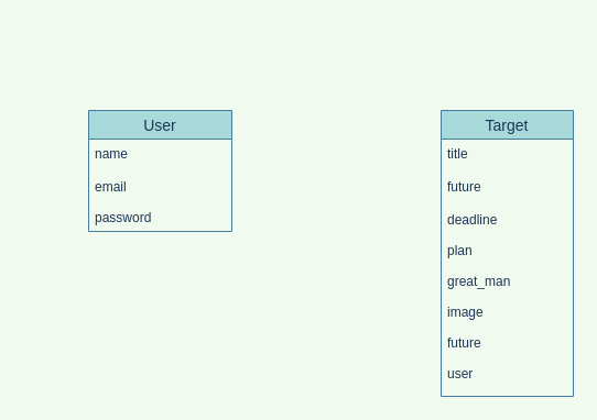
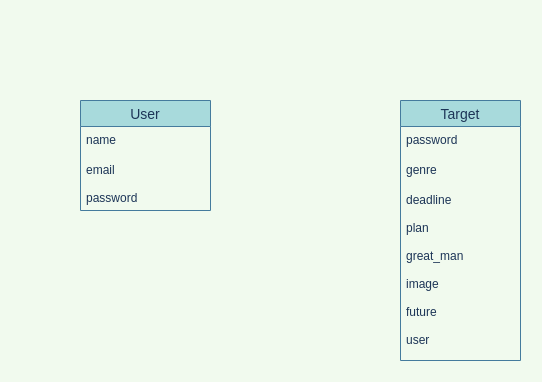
- <mxCell id="6" value="title" style="text;strokeColor=none;fillColor=none;spacingLeft=4;spacingRight=4;overflow=hidden;rotatable=0;points=[[0,0.5],[1,0.5]];portConstraint=eastwest;fontSize=12;fontColor=#1D3557;" parent="5" vertex="1"><mxGeometry y="26" width="120" height="30" as="geometry" /></mxCell>
+ <mxCell id="6" value="password" style="text;strokeColor=none;fillColor=none;spacingLeft=4;spacingRight=4;overflow=hidden;rotatable=0;points=[[0,0.5],[1,0.5]];portConstraint=eastwest;fontSize=12;fontColor=#1D3557;" parent="5" vertex="1"><mxGeometry y="26" width="120" height="30" as="geometry" /></mxCell>
- <mxCell id="7" value="future" style="text;strokeColor=none;fillColor=none;spacingLeft=4;spacingRight=4;overflow=hidden;rotatable=0;points=[[0,0.5],[1,0.5]];portConstraint=eastwest;fontSize=12;fontColor=#1D3557;" parent="5" vertex="1"><mxGeometry y="56" width="120" height="30" as="geometry" /></mxCell>
+ <mxCell id="7" value="genre" style="text;strokeColor=none;fillColor=none;spacingLeft=4;spacingRight=4;overflow=hidden;rotatable=0;points=[[0,0.5],[1,0.5]];portConstraint=eastwest;fontSize=12;fontColor=#1D3557;" parent="5" vertex="1"><mxGeometry y="56" width="120" height="30" as="geometry" /></mxCell>
